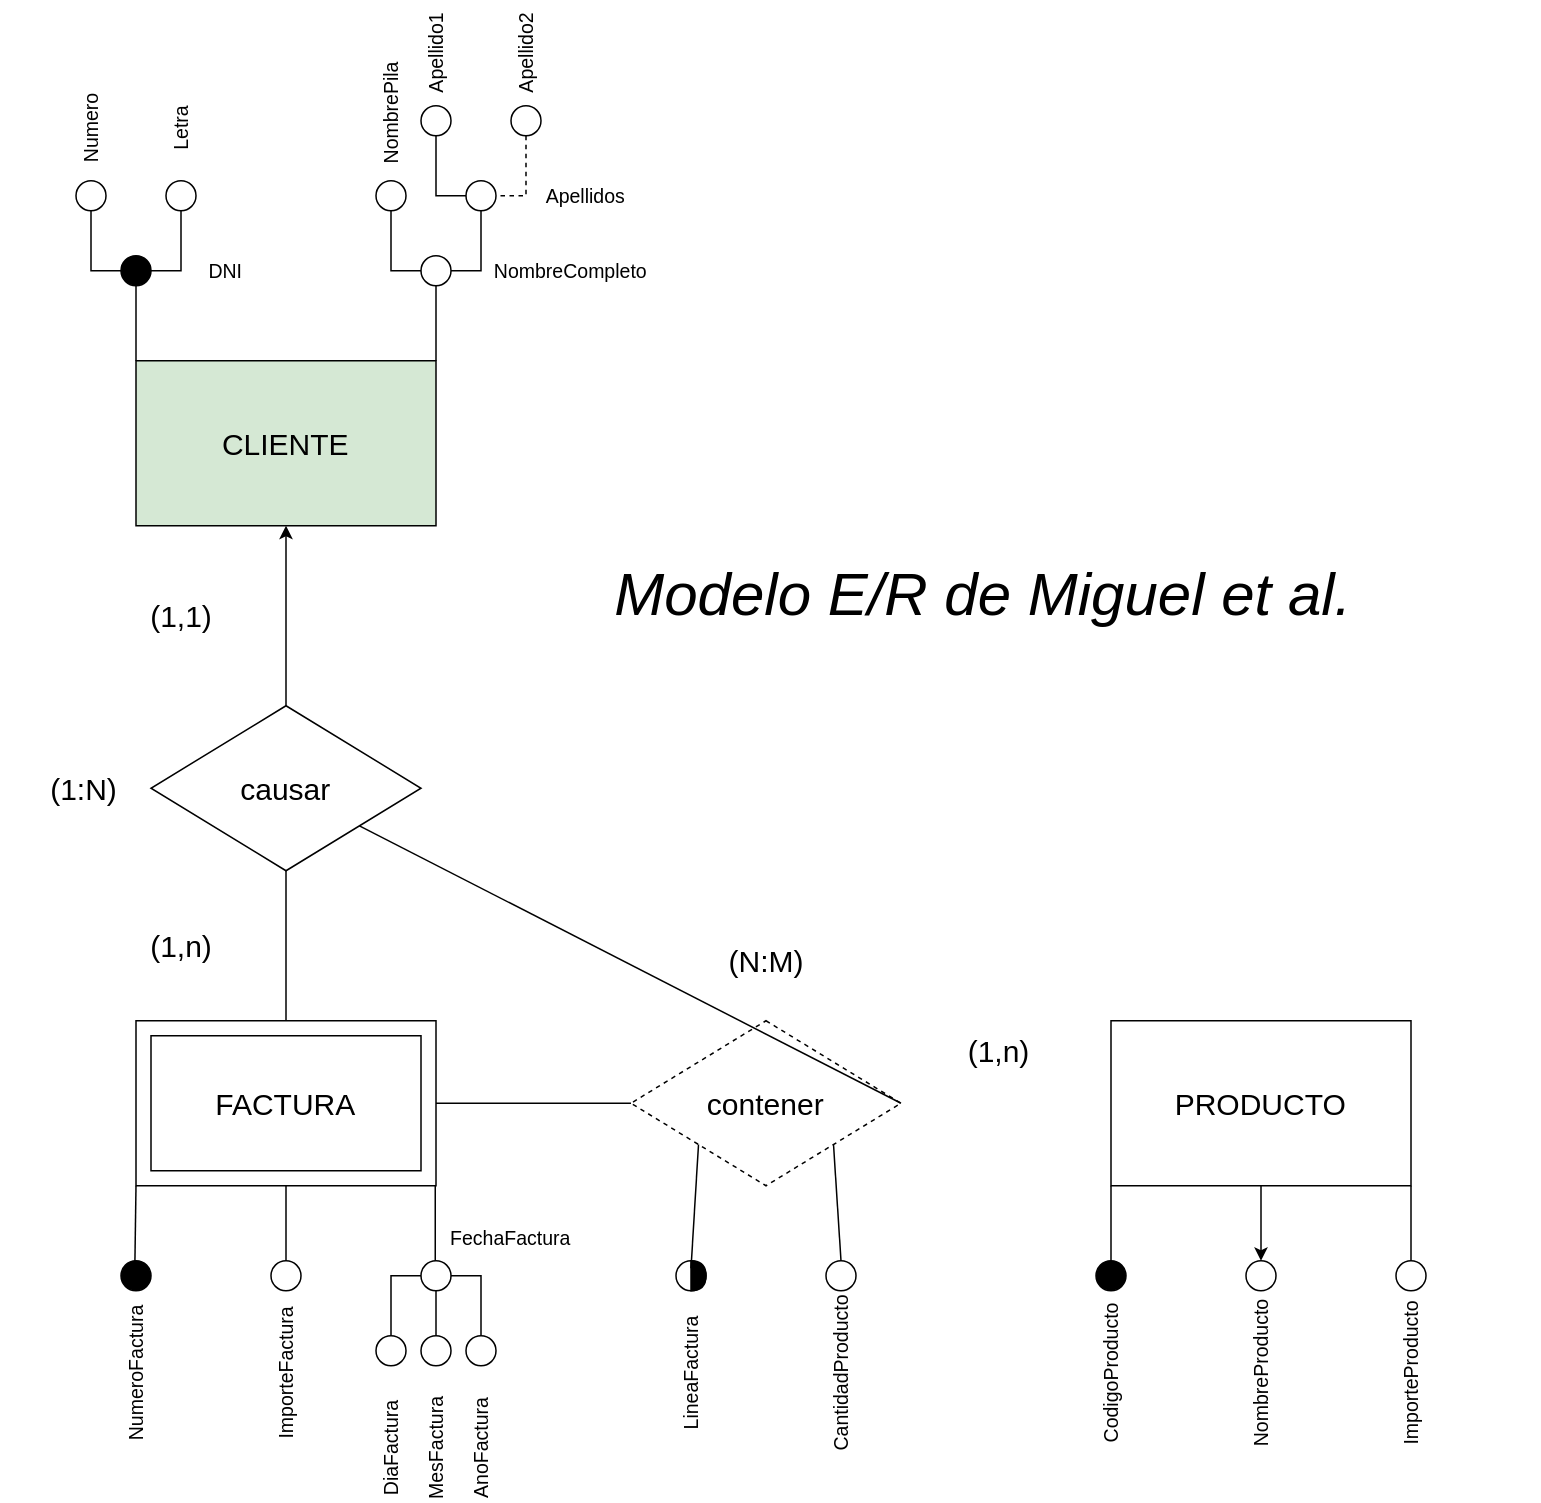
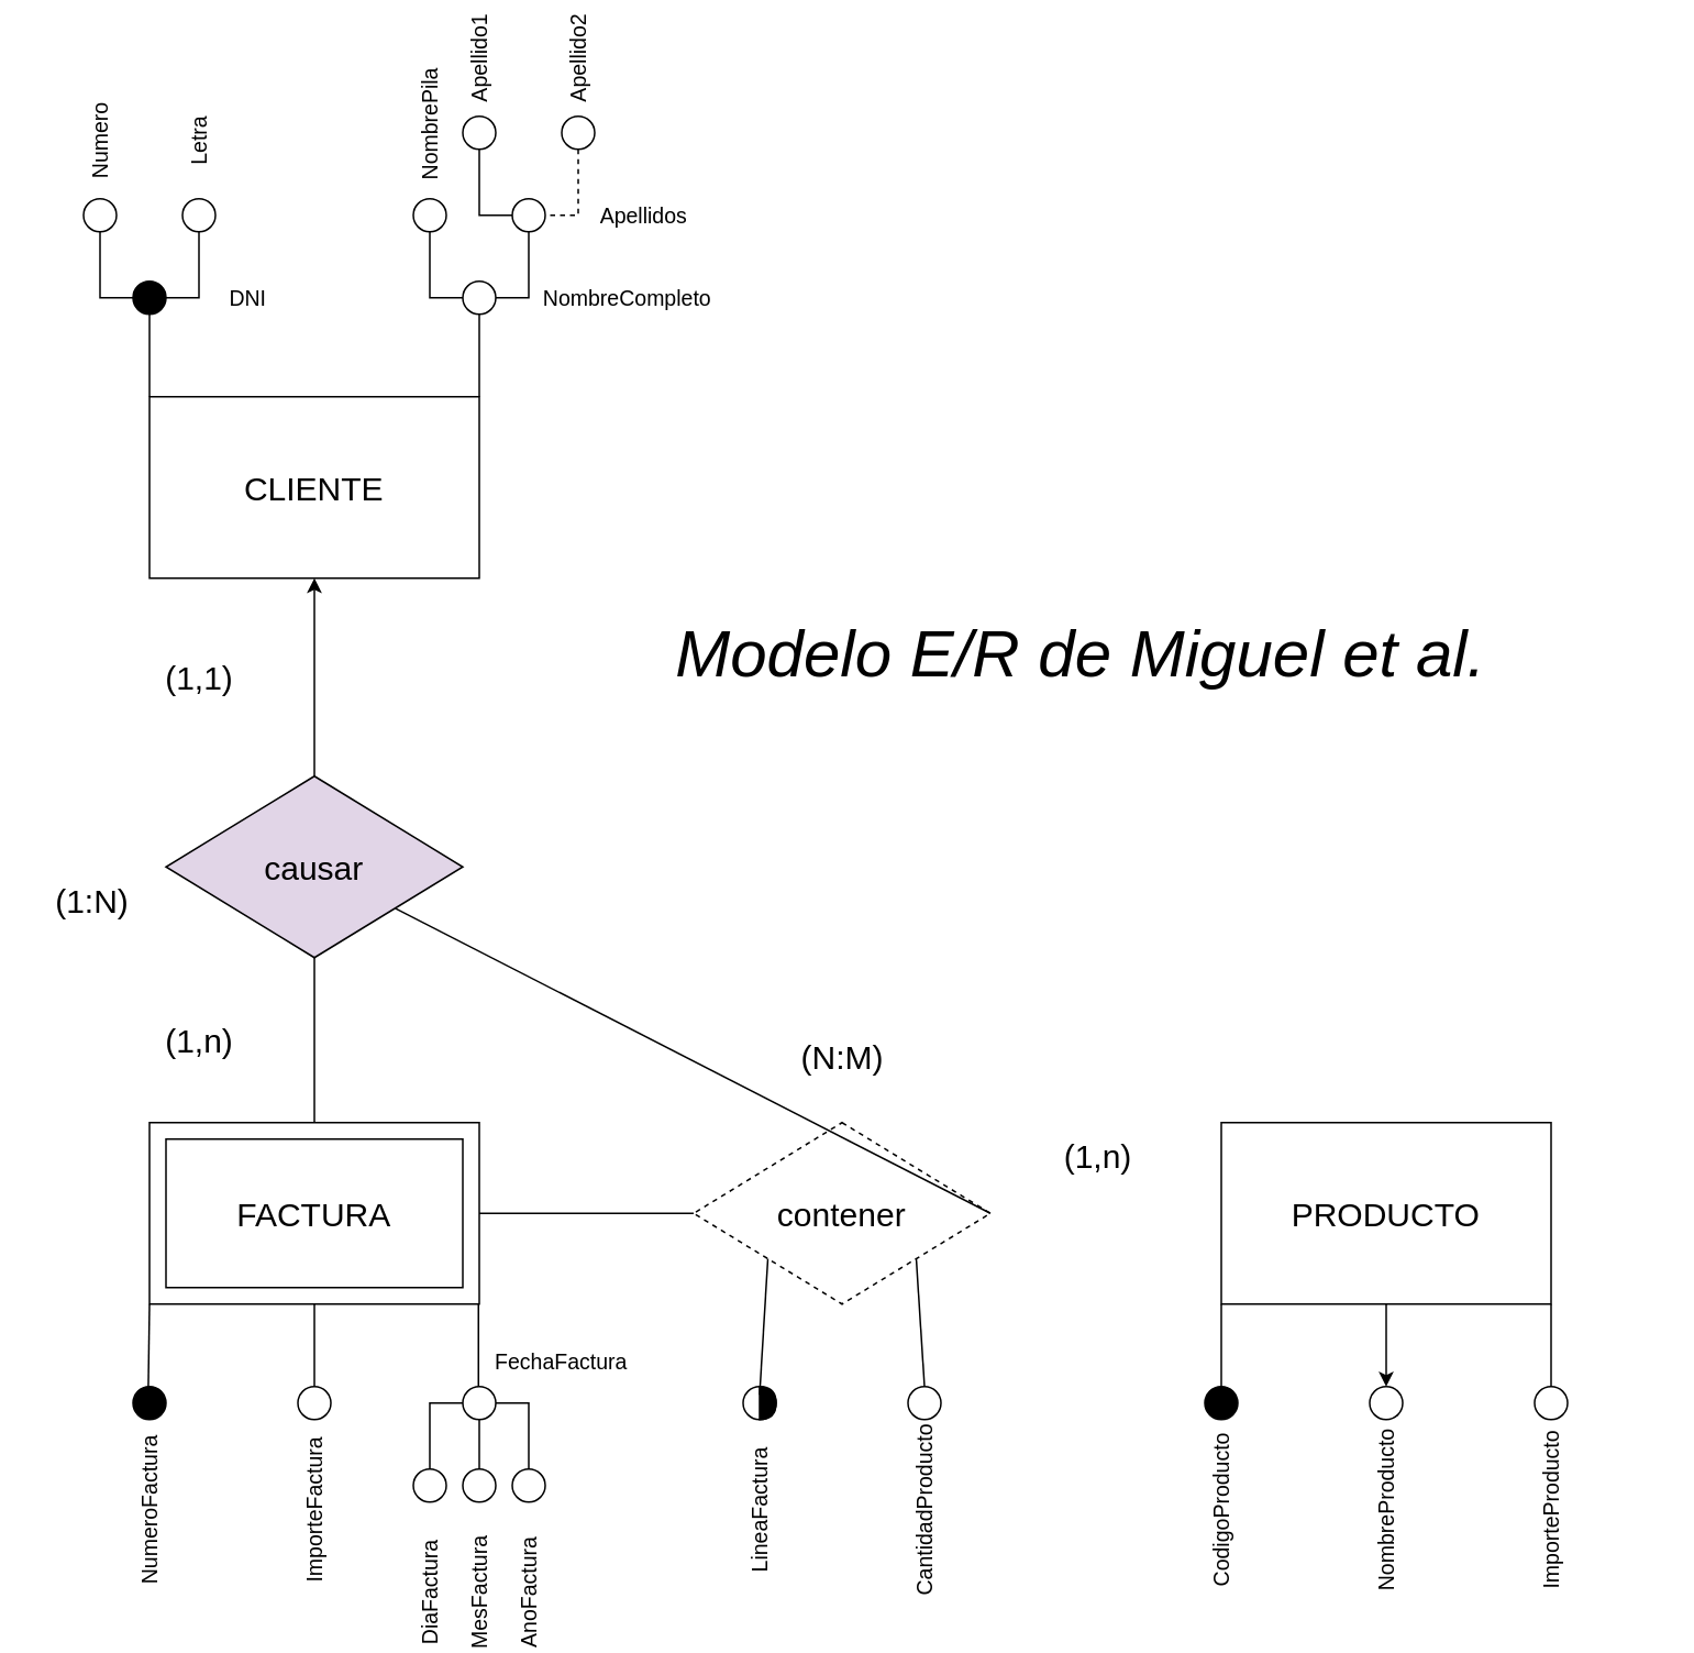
- <mxCell id="54" value="&lt;span style=&quot;font-size: 20px;&quot;&gt;CLIENTE&lt;/span&gt;" style="rounded=0;whiteSpace=wrap;html=1;fillColor=#d5e8d4;" parent="1" vertex="1"><mxGeometry x="90" y="240" width="200" height="110" as="geometry" /></mxCell>
+ <mxCell id="54" value="&lt;span style=&quot;font-size: 20px;&quot;&gt;CLIENTE&lt;/span&gt;" style="rounded=0;whiteSpace=wrap;html=1;" parent="1" vertex="1"><mxGeometry x="90" y="240" width="200" height="110" as="geometry" /></mxCell>
- <mxCell id="70" value="&lt;font style=&quot;font-size: 20px;&quot;&gt;(1:N)&lt;/font&gt;" style="text;html=1;align=center;verticalAlign=middle;resizable=0;points=[];autosize=1;strokeColor=none;fillColor=none;" parent="1" vertex="1"><mxGeometry x="20" y="505" width="70" height="40" as="geometry" /></mxCell>
+ <mxCell id="70" value="&lt;font style=&quot;font-size: 20px;&quot;&gt;(1:N)&lt;/font&gt;" style="text;html=1;align=center;verticalAlign=middle;resizable=0;points=[];autosize=1;strokeColor=none;fillColor=none;" parent="1" vertex="1"><mxGeometry x="20" y="525" width="70" height="40" as="geometry" /></mxCell>
- <mxCell id="55" value="&lt;font style=&quot;font-size: 20px;&quot;&gt;causar&lt;/font&gt;" style="rhombus;whiteSpace=wrap;html=1;" parent="1" vertex="1"><mxGeometry x="100" y="470" width="180" height="110" as="geometry" /></mxCell>
+ <mxCell id="55" value="&lt;font style=&quot;font-size: 20px;&quot;&gt;causar&lt;/font&gt;" style="rhombus;whiteSpace=wrap;html=1;fillColor=#e1d5e7;" parent="1" vertex="1"><mxGeometry x="100" y="470" width="180" height="110" as="geometry" /></mxCell>
